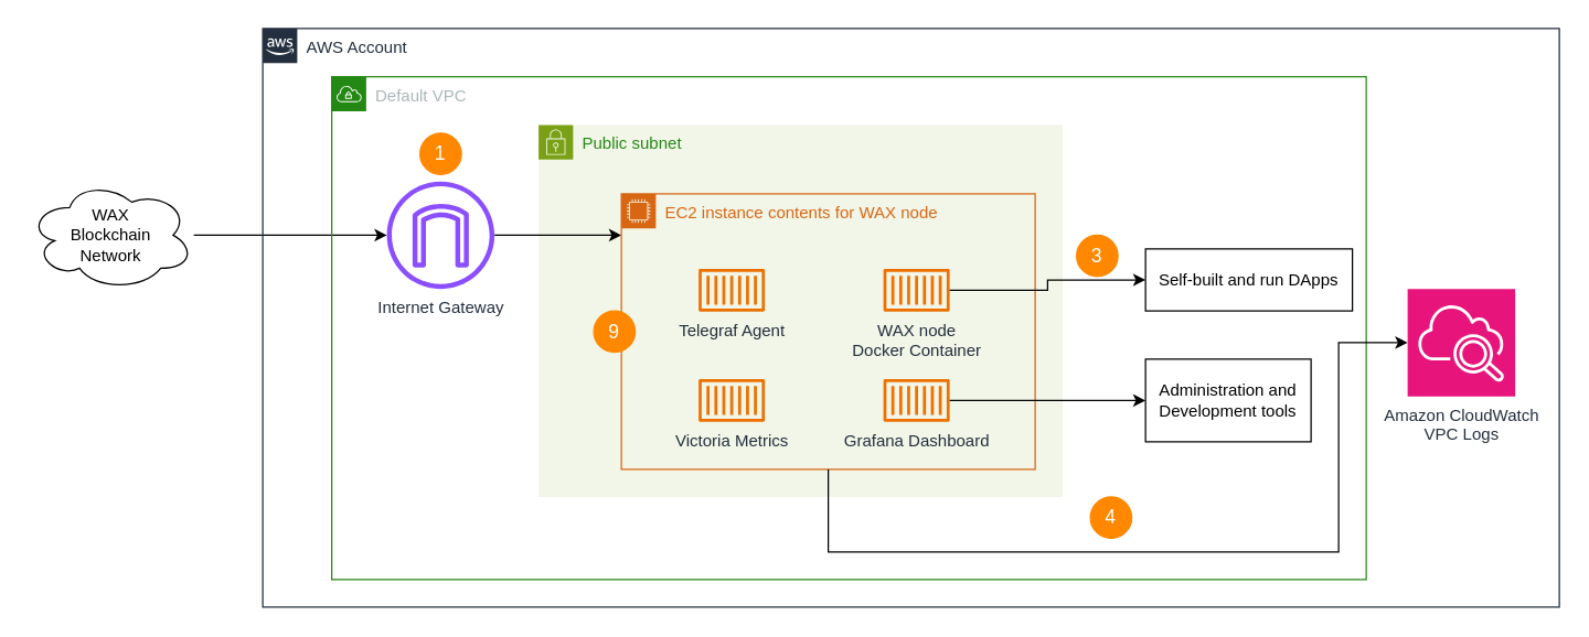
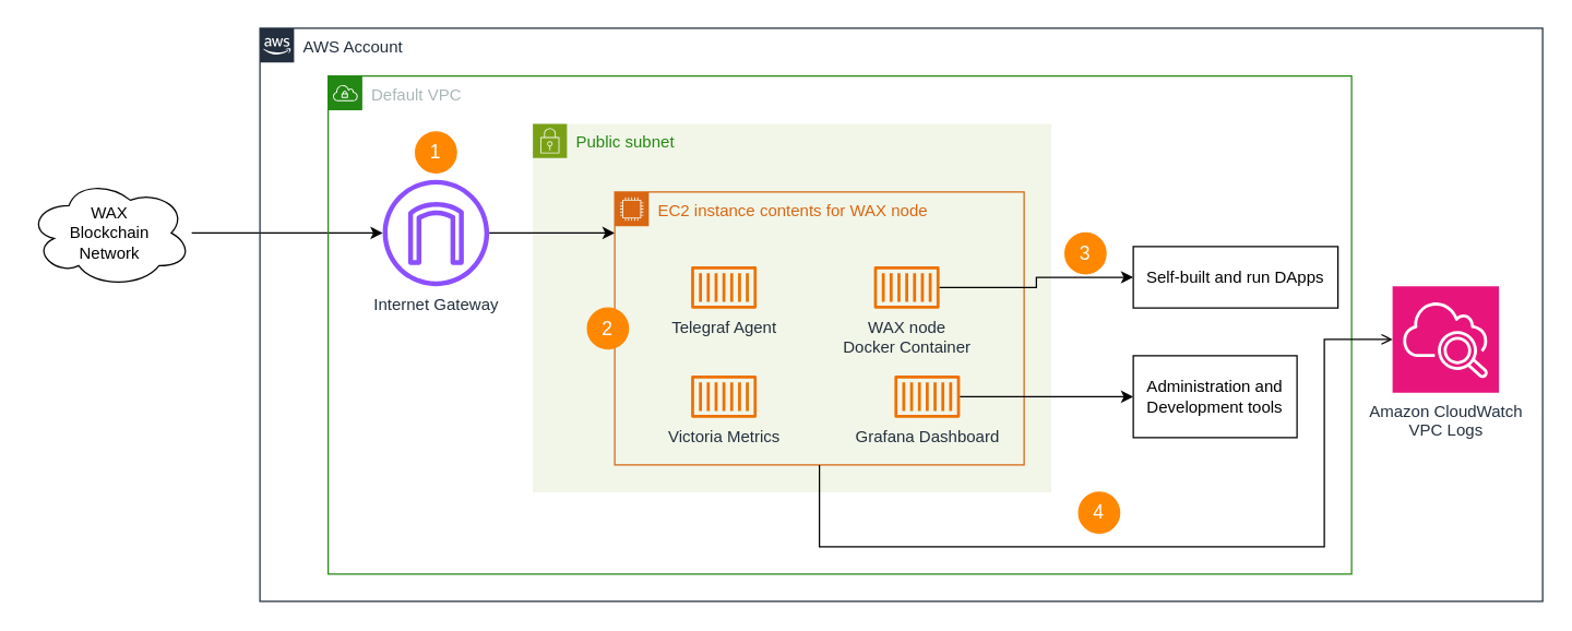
- <mxCell id="13" value="&lt;font style=&quot;font-size: 14px;&quot; color=&quot;#ffffff&quot;&gt;9&lt;/font&gt;" style="ellipse;whiteSpace=wrap;html=1;strokeColor=#FF8800;fillColor=#FF8800;" parent="12" vertex="1"><mxGeometry x="-20" y="85" width="30" height="30" as="geometry" /></mxCell>
+ <mxCell id="13" value="&lt;font style=&quot;font-size: 14px;&quot; color=&quot;#ffffff&quot;&gt;2&lt;/font&gt;" style="ellipse;whiteSpace=wrap;html=1;strokeColor=#FF8800;fillColor=#FF8800;" parent="12" vertex="1"><mxGeometry x="-20" y="85" width="30" height="30" as="geometry" /></mxCell>
- <mxCell id="21" style="edgeStyle=orthogonalEdgeStyle;rounded=0;orthogonalLoop=1;jettySize=auto;html=1;exitX=0.5;exitY=1;exitDx=0;exitDy=0;entryX=0;entryY=0.5;entryDx=0;entryDy=0;entryPerimeter=0;" parent="4" source="12" target="11" edge="1"><mxGeometry relative="1" as="geometry"><Array as="points"><mxPoint x="410" y="380" /><mxPoint x="780" y="380" /><mxPoint x="780" y="228" /></Array></mxGeometry></mxCell>
+ <mxCell id="21" style="edgeStyle=orthogonalEdgeStyle;rounded=0;orthogonalLoop=1;jettySize=auto;html=1;exitX=0.5;exitY=1;exitDx=0;exitDy=0;entryX=0;entryY=0.5;entryDx=0;entryDy=0;entryPerimeter=0;endArrow=open;" parent="4" source="12" target="11" edge="1"><mxGeometry relative="1" as="geometry"><Array as="points"><mxPoint x="410" y="380" /><mxPoint x="780" y="380" /><mxPoint x="780" y="228" /></Array></mxGeometry></mxCell>
- <mxCell id="16" value="Grafana Dashboard" style="sketch=0;outlineConnect=0;fontColor=#232F3E;gradientColor=none;fillColor=#ED7100;strokeColor=none;dashed=0;verticalLabelPosition=bottom;verticalAlign=top;align=center;html=1;fontSize=12;fontStyle=0;aspect=fixed;pointerEvents=1;shape=mxgraph.aws4.container_1;" vertex="1" parent="12"><mxGeometry x="190" y="134.5" width="48" height="31" as="geometry" /></mxCell>
+ <mxCell id="16" value="Grafana Dashboard" style="sketch=0;outlineConnect=0;fontColor=#232F3E;gradientColor=none;fillColor=#ED7100;strokeColor=none;dashed=0;verticalLabelPosition=bottom;verticalAlign=top;align=center;html=1;fontSize=12;fontStyle=0;aspect=fixed;pointerEvents=1;shape=mxgraph.aws4.container_1;" vertex="1" parent="12"><mxGeometry x="205" y="134.5" width="48" height="31" as="geometry" /></mxCell>
